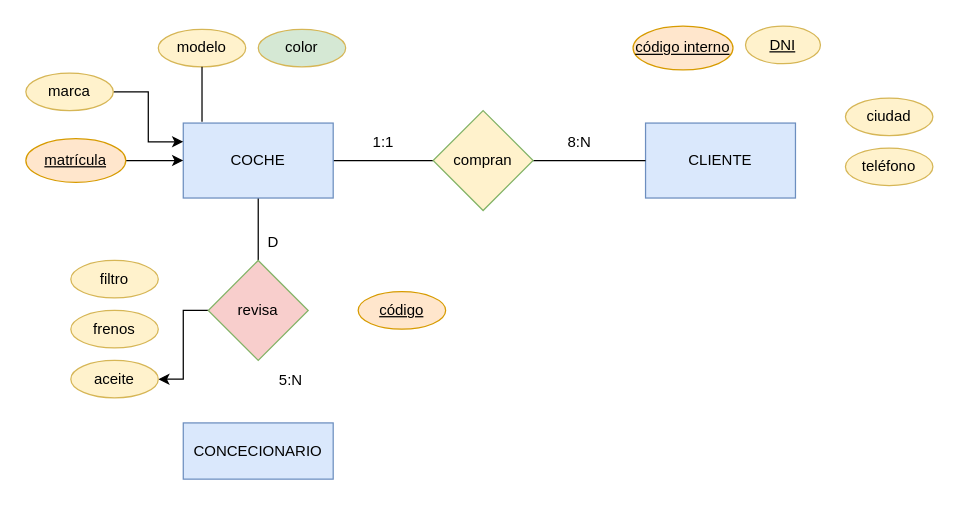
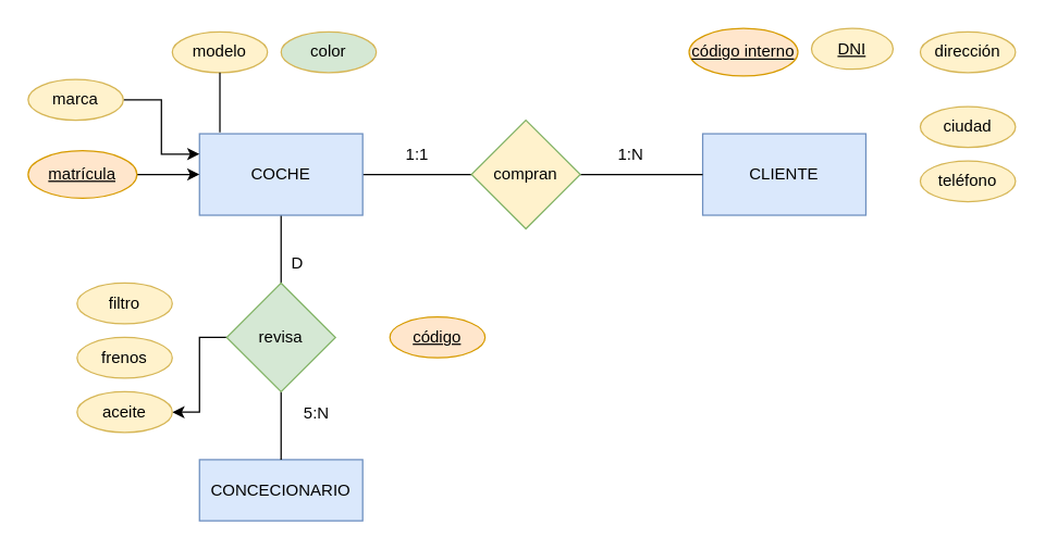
+ <mxCell id="21" value="dirección" style="ellipse;whiteSpace=wrap;html=1;align=center;fillColor=#fff2cc;strokeColor=#d6b656;" vertex="1" parent="1"><mxGeometry x="676" y="23" width="70" height="30" as="geometry" /></mxCell>
- <mxCell id="35" value="8:N" style="shape=partialRectangle;connectable=0;fillColor=none;top=0;left=0;bottom=0;right=0;align=left;spacingLeft=6;overflow=hidden;" vertex="1" parent="33"><mxGeometry x="30" width="150" height="30" as="geometry"><mxRectangle width="150" height="30" as="alternateBounds" /></mxGeometry></mxCell>
+ <mxCell id="35" value="1:N" style="shape=partialRectangle;connectable=0;fillColor=none;top=0;left=0;bottom=0;right=0;align=left;spacingLeft=6;overflow=hidden;" vertex="1" parent="33"><mxGeometry x="30" width="150" height="30" as="geometry"><mxRectangle width="150" height="30" as="alternateBounds" /></mxGeometry></mxCell>
- <mxCell id="11" value="revisa" style="rhombus;whiteSpace=wrap;html=1;fillColor=#f8cecc;strokeColor=#82b366;" vertex="1" parent="1"><mxGeometry x="166" y="208" width="80" height="80" as="geometry" /></mxCell>
+ <mxCell id="11" value="revisa" style="rhombus;whiteSpace=wrap;html=1;fillColor=#d5e8d4;strokeColor=#82b366;" vertex="1" parent="1"><mxGeometry x="166" y="208" width="80" height="80" as="geometry" /></mxCell>
+ <mxCell id="9" style="edgeStyle=orthogonalEdgeStyle;rounded=0;orthogonalLoop=1;jettySize=auto;html=1;endArrow=none;endFill=0;entryX=0.5;entryY=0;entryDx=0;entryDy=0;" edge="1" parent="1" source="11" target="5"><mxGeometry relative="1" as="geometry"><mxPoint x="206" y="328" as="targetPoint" /></mxGeometry></mxCell>
